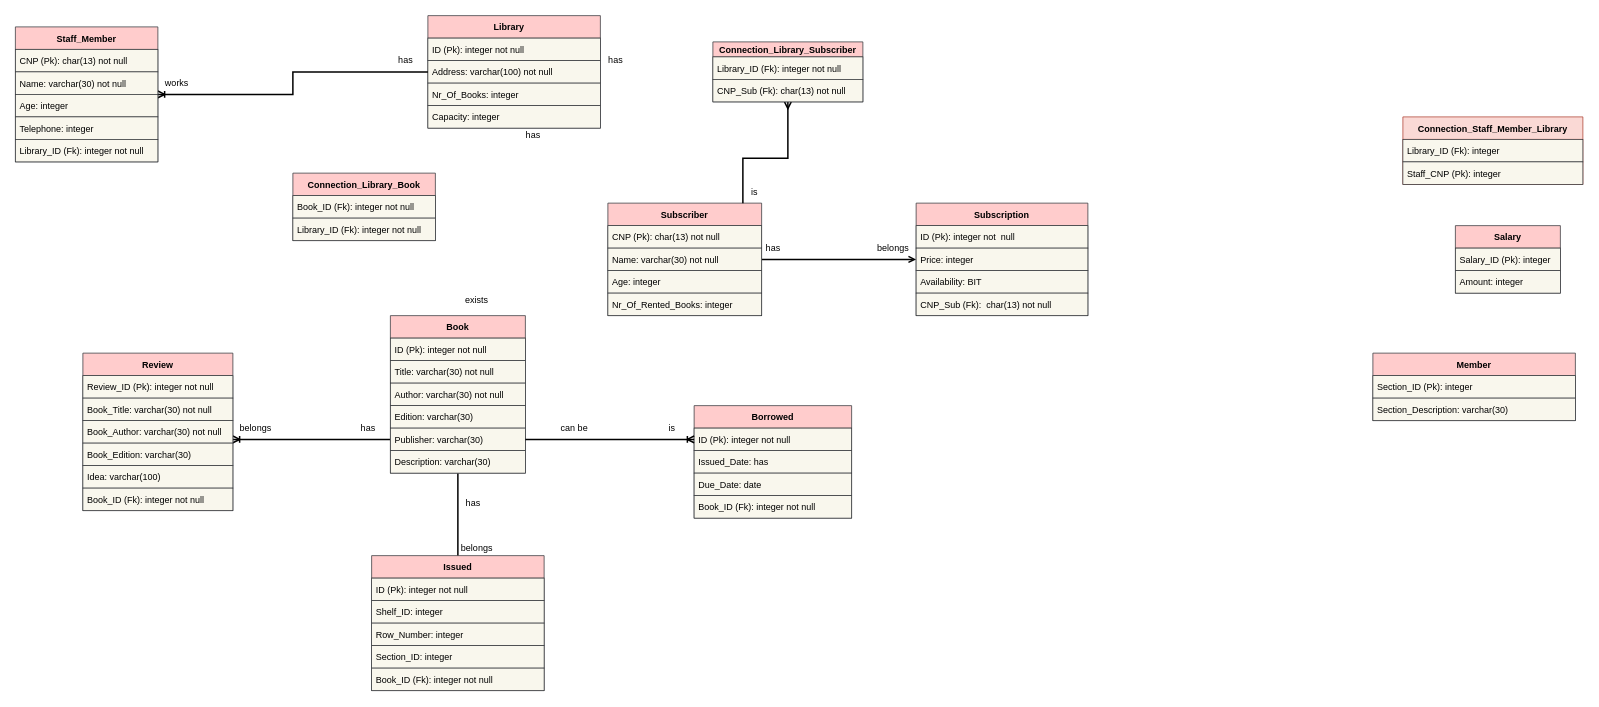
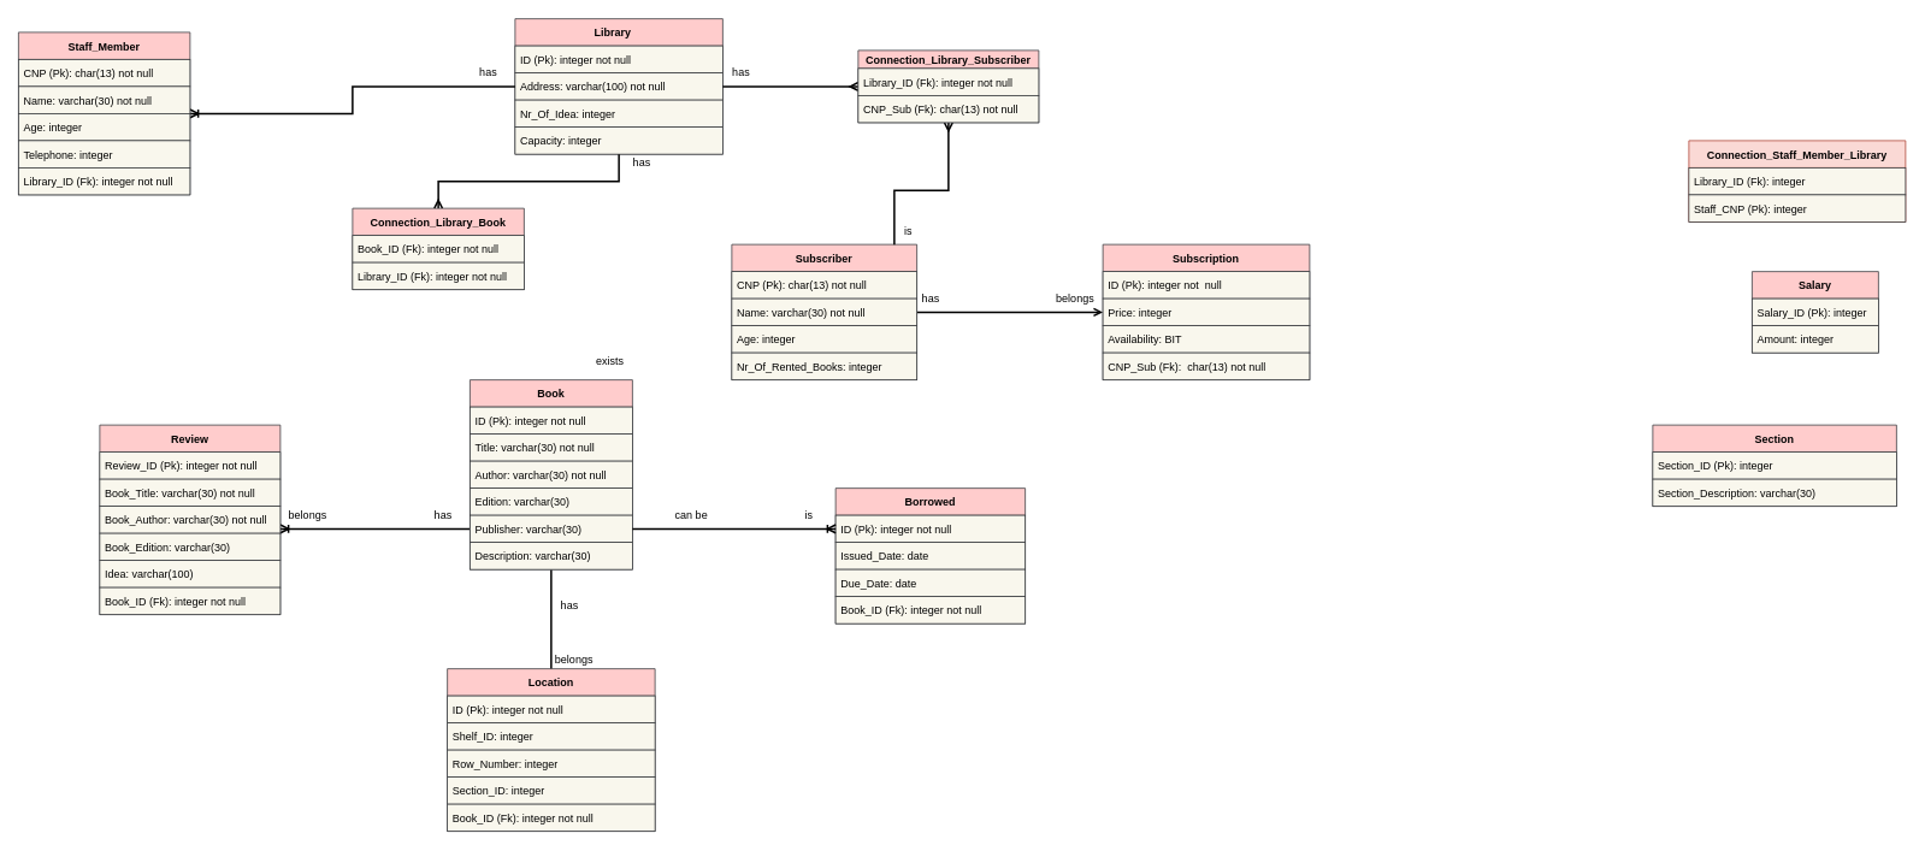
+ <mxCell id="64" style="edgeStyle=orthogonalEdgeStyle;rounded=0;orthogonalLoop=1;jettySize=auto;html=1;startArrow=ERmany;startFill=0;endArrow=none;endFill=0;strokeWidth=2;" parent="1" source="65" target="2" edge="1"><mxGeometry relative="1" as="geometry" /></mxCell>
- <mxCell id="71" value="&lt;div&gt;works&lt;/div&gt;" style="text;html=1;align=center;verticalAlign=middle;resizable=0;points=[];autosize=1;strokeColor=none;fillColor=none;" parent="1" vertex="1"><mxGeometry x="210" y="100" width="50" height="20" as="geometry" /></mxCell>
- <mxCell id="5" value="Nr_Of_Books: integer" style="text;strokeColor=#36393d;fillColor=#f9f7ed;align=left;verticalAlign=middle;spacingLeft=4;spacingRight=4;overflow=hidden;points=[[0,0.5],[1,0.5]];portConstraint=eastwest;rotatable=0;" parent="2" vertex="1"><mxGeometry y="90" width="230" height="30" as="geometry" /></mxCell>
+ <mxCell id="5" value="Nr_Of_Idea: integer" style="text;strokeColor=#36393d;fillColor=#f9f7ed;align=left;verticalAlign=middle;spacingLeft=4;spacingRight=4;overflow=hidden;points=[[0,0.5],[1,0.5]];portConstraint=eastwest;rotatable=0;" parent="2" vertex="1"><mxGeometry y="90" width="230" height="30" as="geometry" /></mxCell>
+ <mxCell id="58" style="edgeStyle=orthogonalEdgeStyle;rounded=0;orthogonalLoop=1;jettySize=auto;html=1;startArrow=ERmany;startFill=0;endArrow=none;endFill=0;strokeColor=default;strokeWidth=2;" parent="1" source="59" target="2" edge="1"><mxGeometry relative="1" as="geometry" /></mxCell>
- <mxCell id="76" value="exists" style="text;html=1;align=center;verticalAlign=middle;resizable=0;points=[];autosize=1;strokeColor=none;fillColor=none;" parent="1" vertex="1"><mxGeometry x="610" y="390" width="50" height="20" as="geometry" /></mxCell>
+ <mxCell id="76" value="exists" style="text;html=1;align=center;verticalAlign=middle;resizable=0;points=[];autosize=1;strokeColor=none;fillColor=none;" parent="1" vertex="1"><mxGeometry x="650" y="390" width="50" height="20" as="geometry" /></mxCell>
- <mxCell id="52" value="Member" style="swimlane;fontStyle=1;childLayout=stackLayout;horizontal=1;startSize=30;horizontalStack=0;resizeParent=1;resizeParentMax=0;resizeLast=0;collapsible=1;marginBottom=0;fillColor=#ffcccc;strokeColor=#36393d;" parent="1" vertex="1"><mxGeometry x="1830" y="470" width="270" height="90" as="geometry" /></mxCell>
+ <mxCell id="52" value="Section" style="swimlane;fontStyle=1;childLayout=stackLayout;horizontal=1;startSize=30;horizontalStack=0;resizeParent=1;resizeParentMax=0;resizeLast=0;collapsible=1;marginBottom=0;fillColor=#ffcccc;strokeColor=#36393d;" parent="1" vertex="1"><mxGeometry x="1830" y="470" width="270" height="90" as="geometry" /></mxCell>
- <mxCell id="29" value="Issued_Date: has" style="text;strokeColor=#36393d;fillColor=#f9f7ed;align=left;verticalAlign=middle;spacingLeft=4;spacingRight=4;overflow=hidden;points=[[0,0.5],[1,0.5]];portConstraint=eastwest;rotatable=0;" parent="27" vertex="1"><mxGeometry y="60" width="210" height="30" as="geometry" /></mxCell>
+ <mxCell id="29" value="Issued_Date: date" style="text;strokeColor=#36393d;fillColor=#f9f7ed;align=left;verticalAlign=middle;spacingLeft=4;spacingRight=4;overflow=hidden;points=[[0,0.5],[1,0.5]];portConstraint=eastwest;rotatable=0;" parent="27" vertex="1"><mxGeometry y="60" width="210" height="30" as="geometry" /></mxCell>
- <mxCell id="46" value="Issued" style="swimlane;fontStyle=1;childLayout=stackLayout;horizontal=1;startSize=30;horizontalStack=0;resizeParent=1;resizeParentMax=0;resizeLast=0;collapsible=1;marginBottom=0;fillColor=#ffcccc;strokeColor=#36393d;" parent="1" vertex="1"><mxGeometry x="495" y="740" width="230" height="180" as="geometry" /></mxCell>
+ <mxCell id="46" value="Location" style="swimlane;fontStyle=1;childLayout=stackLayout;horizontal=1;startSize=30;horizontalStack=0;resizeParent=1;resizeParentMax=0;resizeLast=0;collapsible=1;marginBottom=0;fillColor=#ffcccc;strokeColor=#36393d;" parent="1" vertex="1"><mxGeometry x="495" y="740" width="230" height="180" as="geometry" /></mxCell>
